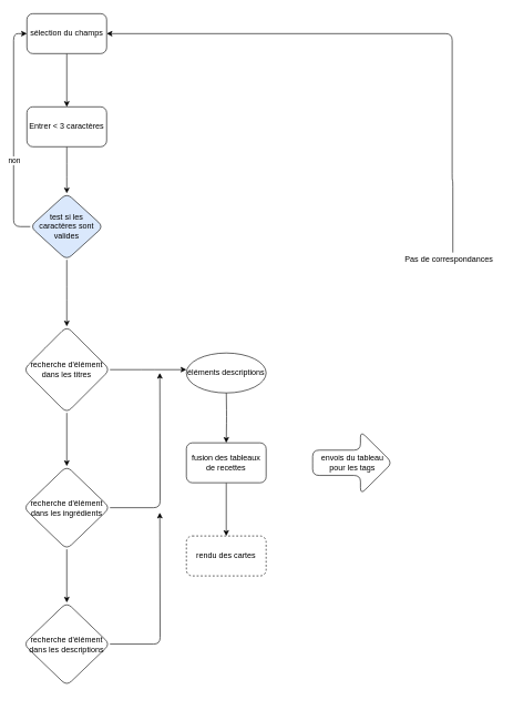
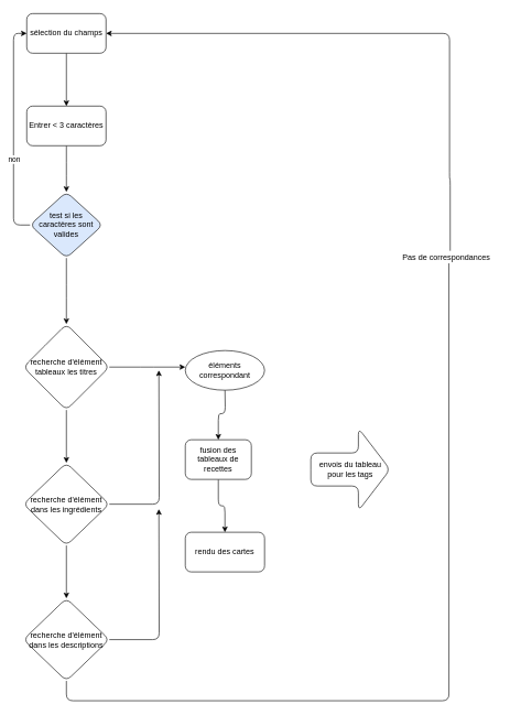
- <mxCell id="12" value="&lt;span style=&quot;&quot;&gt;recherche d'élément dans les titres&lt;/span&gt;" style="rhombus;whiteSpace=wrap;html=1;rounded=1;" parent="1" vertex="1"><mxGeometry x="35" y="490" width="130" height="130" as="geometry" /></mxCell>
+ <mxCell id="12" value="&lt;span style=&quot;&quot;&gt;recherche d'élément tableaux les titres&lt;/span&gt;" style="rhombus;whiteSpace=wrap;html=1;rounded=1;" parent="1" vertex="1"><mxGeometry x="35" y="490" width="130" height="130" as="geometry" /></mxCell>
- <mxCell id="26" value="&lt;span style=&quot;&quot;&gt;éléments descriptions&lt;/span&gt;" style="ellipse;whiteSpace=wrap;html=1;" parent="1" vertex="1"><mxGeometry x="280" y="530" width="120" height="60" as="geometry" /></mxCell>
+ <mxCell id="26" value="&lt;span style=&quot;&quot;&gt;éléments correspondant&lt;/span&gt;" style="ellipse;whiteSpace=wrap;html=1;" parent="1" vertex="1"><mxGeometry x="280" y="530" width="120" height="60" as="geometry" /></mxCell>
- <mxCell id="21" value="fusion des tableaux de recettes" style="whiteSpace=wrap;html=1;rounded=1;" parent="1" vertex="1"><mxGeometry x="280" y="665" width="120" height="60" as="geometry" /></mxCell>
+ <mxCell id="21" value="fusion des tableaux de recettes" style="whiteSpace=wrap;html=1;rounded=1;" parent="1" vertex="1"><mxGeometry x="280" y="665" width="100" height="60" as="geometry" /></mxCell>
- <mxCell id="25" value="&lt;span style=&quot;&quot;&gt;envois du tableau pour les tags&lt;/span&gt;" style="shape=singleArrow;whiteSpace=wrap;html=1;arrowWidth=0.4;arrowSize=0.4;rounded=1;" parent="1" vertex="1"><mxGeometry x="470" y="647.5" width="120" height="95" as="geometry" /></mxCell>
+ <mxCell id="25" value="&lt;span style=&quot;&quot;&gt;envois du tableau pour les tags&lt;/span&gt;" style="shape=singleArrow;whiteSpace=wrap;html=1;arrowWidth=0.4;arrowSize=0.4;rounded=1;" parent="1" vertex="1"><mxGeometry x="470" y="647.5" width="120" height="125" as="geometry" /></mxCell>
- <mxCell id="22" value="rendu des cartes" style="whiteSpace=wrap;html=1;rounded=1;dashed=1;" parent="1" vertex="1"><mxGeometry x="280" y="805" width="120" height="60" as="geometry" /></mxCell>
+ <mxCell id="22" value="rendu des cartes" style="whiteSpace=wrap;html=1;rounded=1;" parent="1" vertex="1"><mxGeometry x="280" y="805" width="120" height="60" as="geometry" /></mxCell>
+ <mxCell id="24" value="" style="edgeStyle=orthogonalEdgeStyle;rounded=1;orthogonalLoop=1;jettySize=auto;html=1;endArrow=none;exitX=0.5;exitY=1;exitDx=0;exitDy=0;entryX=0.527;entryY=0.9;entryDx=0;entryDy=0;entryPerimeter=0;" parent="1" source="19" target="23" edge="1"><mxGeometry relative="1" as="geometry"><mxPoint x="100" y="1030" as="sourcePoint" /><mxPoint x="680" y="300" as="targetPoint" /><Array as="points"><mxPoint x="100" y="1060" /><mxPoint x="679" y="1060" /></Array></mxGeometry></mxCell>
